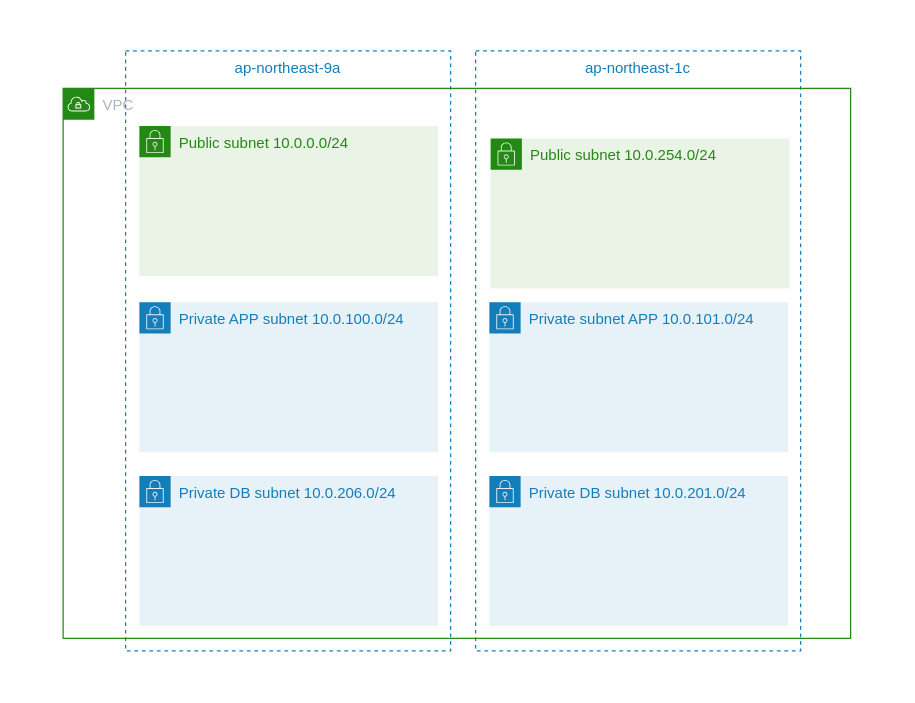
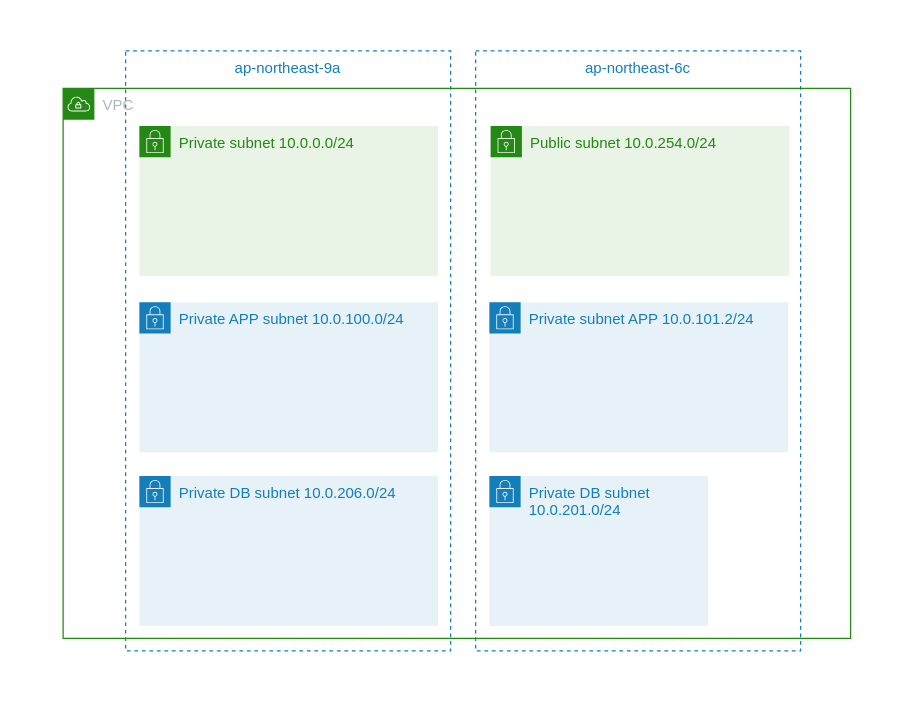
- <mxCell id="3" value="ap-northeast-1c" style="fillColor=none;strokeColor=#147EBA;dashed=1;verticalAlign=top;fontStyle=0;fontColor=#147EBA;" parent="1" vertex="1"><mxGeometry x="380" y="40" width="260" height="480" as="geometry" /></mxCell>
+ <mxCell id="3" value="ap-northeast-6c" style="fillColor=none;strokeColor=#147EBA;dashed=1;verticalAlign=top;fontStyle=0;fontColor=#147EBA;" parent="1" vertex="1"><mxGeometry x="380" y="40" width="260" height="480" as="geometry" /></mxCell>
- <mxCell id="6" value="Public subnet 10.0.0.0/24" style="points=[[0,0],[0.25,0],[0.5,0],[0.75,0],[1,0],[1,0.25],[1,0.5],[1,0.75],[1,1],[0.75,1],[0.5,1],[0.25,1],[0,1],[0,0.75],[0,0.5],[0,0.25]];outlineConnect=0;gradientColor=none;html=1;whiteSpace=wrap;fontSize=12;fontStyle=0;shape=mxgraph.aws4.group;grIcon=mxgraph.aws4.group_security_group;grStroke=0;strokeColor=#248814;fillColor=#E9F3E6;verticalAlign=top;align=left;spacingLeft=30;fontColor=#248814;dashed=0;" parent="1" vertex="1"><mxGeometry x="111" y="100" width="239" height="120" as="geometry" /></mxCell>
+ <mxCell id="6" value="Private subnet 10.0.0.0/24" style="points=[[0,0],[0.25,0],[0.5,0],[0.75,0],[1,0],[1,0.25],[1,0.5],[1,0.75],[1,1],[0.75,1],[0.5,1],[0.25,1],[0,1],[0,0.75],[0,0.5],[0,0.25]];outlineConnect=0;gradientColor=none;html=1;whiteSpace=wrap;fontSize=12;fontStyle=0;shape=mxgraph.aws4.group;grIcon=mxgraph.aws4.group_security_group;grStroke=0;strokeColor=#248814;fillColor=#E9F3E6;verticalAlign=top;align=left;spacingLeft=30;fontColor=#248814;dashed=0;" parent="1" vertex="1"><mxGeometry x="111" y="100" width="239" height="120" as="geometry" /></mxCell>
- <mxCell id="8" value="Public subnet 10.0.254.0/24" style="points=[[0,0],[0.25,0],[0.5,0],[0.75,0],[1,0],[1,0.25],[1,0.5],[1,0.75],[1,1],[0.75,1],[0.5,1],[0.25,1],[0,1],[0,0.75],[0,0.5],[0,0.25]];outlineConnect=0;gradientColor=none;html=1;whiteSpace=wrap;fontSize=12;fontStyle=0;shape=mxgraph.aws4.group;grIcon=mxgraph.aws4.group_security_group;grStroke=0;strokeColor=#248814;fillColor=#E9F3E6;verticalAlign=top;align=left;spacingLeft=30;fontColor=#248814;dashed=0;" parent="1" vertex="1"><mxGeometry x="392" y="110" width="239" height="120" as="geometry" /></mxCell>
+ <mxCell id="8" value="Public subnet 10.0.254.0/24" style="points=[[0,0],[0.25,0],[0.5,0],[0.75,0],[1,0],[1,0.25],[1,0.5],[1,0.75],[1,1],[0.75,1],[0.5,1],[0.25,1],[0,1],[0,0.75],[0,0.5],[0,0.25]];outlineConnect=0;gradientColor=none;html=1;whiteSpace=wrap;fontSize=12;fontStyle=0;shape=mxgraph.aws4.group;grIcon=mxgraph.aws4.group_security_group;grStroke=0;strokeColor=#248814;fillColor=#E9F3E6;verticalAlign=top;align=left;spacingLeft=30;fontColor=#248814;dashed=0;" parent="1" vertex="1"><mxGeometry x="392" y="100" width="239" height="120" as="geometry" /></mxCell>
- <mxCell id="9" value="Private subnet APP 10.0.101.0/24" style="points=[[0,0],[0.25,0],[0.5,0],[0.75,0],[1,0],[1,0.25],[1,0.5],[1,0.75],[1,1],[0.75,1],[0.5,1],[0.25,1],[0,1],[0,0.75],[0,0.5],[0,0.25]];outlineConnect=0;gradientColor=none;html=1;whiteSpace=wrap;fontSize=12;fontStyle=0;shape=mxgraph.aws4.group;grIcon=mxgraph.aws4.group_security_group;grStroke=0;strokeColor=#147EBA;fillColor=#E6F2F8;verticalAlign=top;align=left;spacingLeft=30;fontColor=#147EBA;dashed=0;" parent="1" vertex="1"><mxGeometry x="391" y="241" width="239" height="120" as="geometry" /></mxCell>
+ <mxCell id="9" value="Private subnet APP 10.0.101.2/24" style="points=[[0,0],[0.25,0],[0.5,0],[0.75,0],[1,0],[1,0.25],[1,0.5],[1,0.75],[1,1],[0.75,1],[0.5,1],[0.25,1],[0,1],[0,0.75],[0,0.5],[0,0.25]];outlineConnect=0;gradientColor=none;html=1;whiteSpace=wrap;fontSize=12;fontStyle=0;shape=mxgraph.aws4.group;grIcon=mxgraph.aws4.group_security_group;grStroke=0;strokeColor=#147EBA;fillColor=#E6F2F8;verticalAlign=top;align=left;spacingLeft=30;fontColor=#147EBA;dashed=0;" parent="1" vertex="1"><mxGeometry x="391" y="241" width="239" height="120" as="geometry" /></mxCell>
- <mxCell id="11" value="Private DB subnet 10.0.201.0/24" style="points=[[0,0],[0.25,0],[0.5,0],[0.75,0],[1,0],[1,0.25],[1,0.5],[1,0.75],[1,1],[0.75,1],[0.5,1],[0.25,1],[0,1],[0,0.75],[0,0.5],[0,0.25]];outlineConnect=0;gradientColor=none;html=1;whiteSpace=wrap;fontSize=12;fontStyle=0;shape=mxgraph.aws4.group;grIcon=mxgraph.aws4.group_security_group;grStroke=0;strokeColor=#147EBA;fillColor=#E6F2F8;verticalAlign=top;align=left;spacingLeft=30;fontColor=#147EBA;dashed=0;" parent="1" vertex="1"><mxGeometry x="391" y="380" width="239" height="120" as="geometry" /></mxCell>
+ <mxCell id="11" value="Private DB subnet 10.0.201.0/24" style="points=[[0,0],[0.25,0],[0.5,0],[0.75,0],[1,0],[1,0.25],[1,0.5],[1,0.75],[1,1],[0.75,1],[0.5,1],[0.25,1],[0,1],[0,0.75],[0,0.5],[0,0.25]];outlineConnect=0;gradientColor=none;html=1;whiteSpace=wrap;fontSize=12;fontStyle=0;shape=mxgraph.aws4.group;grIcon=mxgraph.aws4.group_security_group;grStroke=0;strokeColor=#147EBA;fillColor=#E6F2F8;verticalAlign=top;align=left;spacingLeft=30;fontColor=#147EBA;dashed=0;" parent="1" vertex="1"><mxGeometry x="391" y="380" width="175" height="120" as="geometry" /></mxCell>
